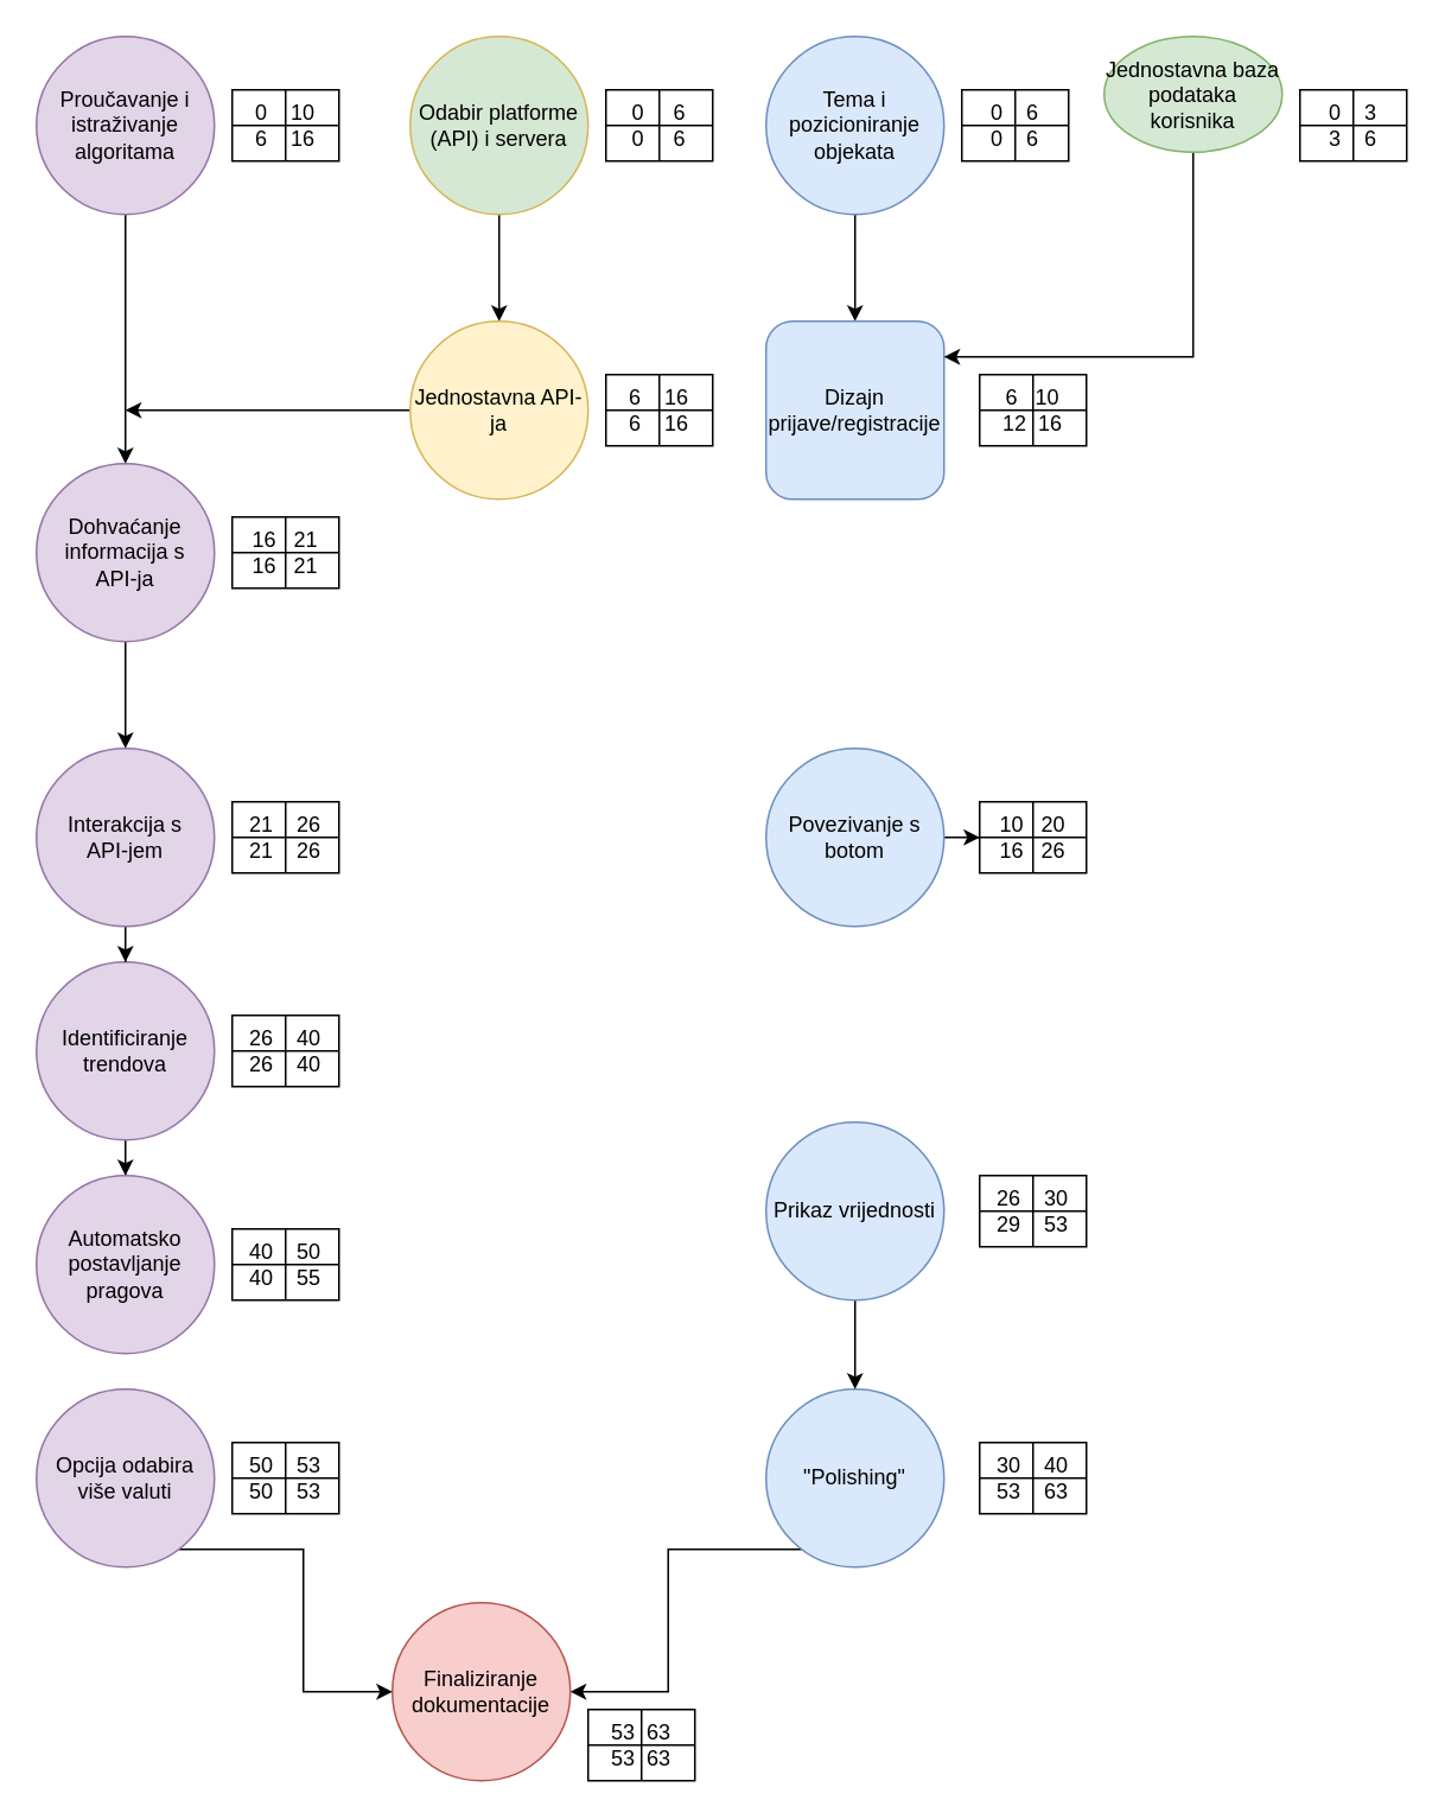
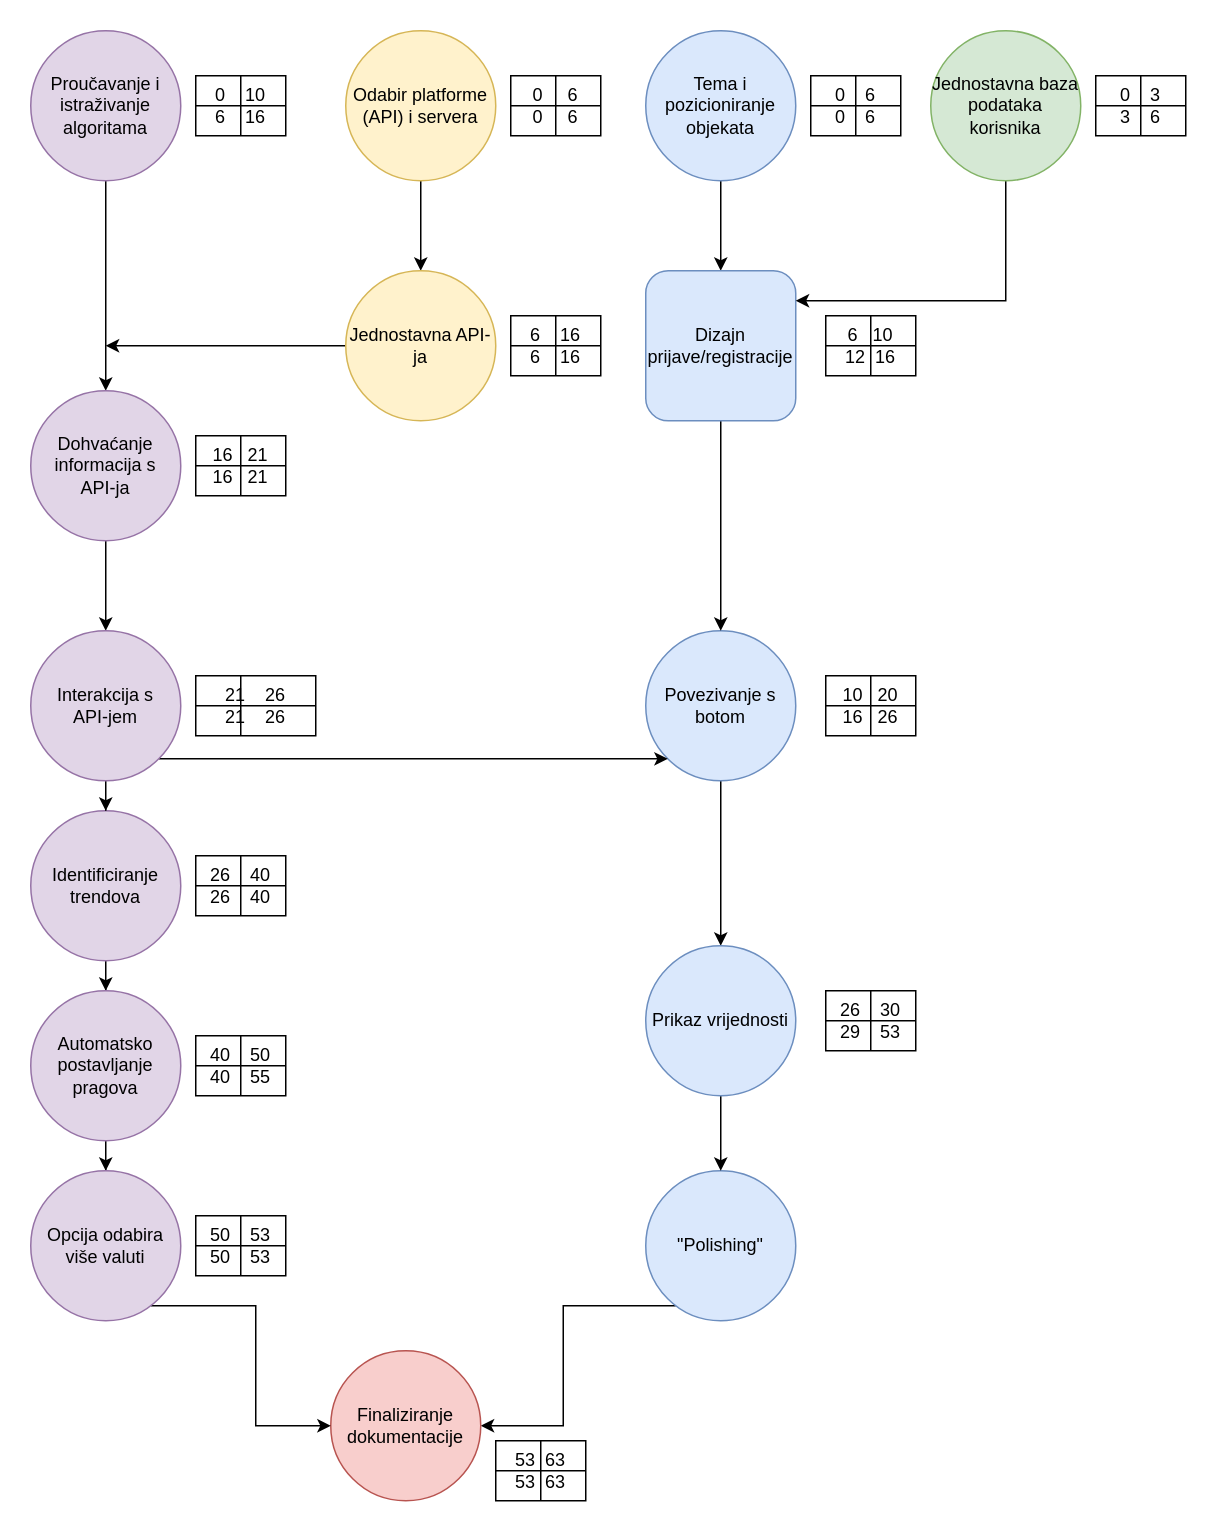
- <mxCell id="16" value="Jednostavna baza podataka korisnika" style="ellipse;whiteSpace=wrap;html=1;aspect=fixed;fillColor=#d5e8d4;strokeColor=#82b366;" parent="1" vertex="1"><mxGeometry x="620" y="20" width="100" height="65" as="geometry" /></mxCell>
+ <mxCell id="16" value="Jednostavna baza podataka korisnika" style="ellipse;whiteSpace=wrap;html=1;aspect=fixed;fillColor=#d5e8d4;strokeColor=#82b366;" parent="1" vertex="1"><mxGeometry x="620" y="20" width="100" height="100" as="geometry" /></mxCell>
- <mxCell id="14" value="Odabir platforme (API) i servera" style="ellipse;whiteSpace=wrap;html=1;aspect=fixed;fillColor=#d5e8d4;strokeColor=#d6b656;" parent="1" vertex="1"><mxGeometry x="230" y="20" width="100" height="100" as="geometry" /></mxCell>
+ <mxCell id="14" value="Odabir platforme (API) i servera" style="ellipse;whiteSpace=wrap;html=1;aspect=fixed;fillColor=#fff2cc;strokeColor=#d6b656;" parent="1" vertex="1"><mxGeometry x="230" y="20" width="100" height="100" as="geometry" /></mxCell>
+ <mxCell id="8" style="edgeStyle=orthogonalEdgeStyle;rounded=0;orthogonalLoop=1;jettySize=auto;html=1;" parent="1" source="9" target="7" edge="1"><mxGeometry relative="1" as="geometry" /></mxCell>
- <mxCell id="39" value="&lt;div&gt;21 &amp;nbsp;&amp;nbsp; 26&lt;/div&gt;&lt;div&gt;21 &amp;nbsp;&amp;nbsp; 26&lt;br&gt;&lt;/div&gt;" style="shape=internalStorage;whiteSpace=wrap;html=1;backgroundOutline=1;dx=30;dy=20;" vertex="1" parent="1"><mxGeometry x="130" y="450" width="60" height="40" as="geometry" /></mxCell>
+ <mxCell id="39" value="&lt;div&gt;21 &amp;nbsp;&amp;nbsp; 26&lt;/div&gt;&lt;div&gt;21 &amp;nbsp;&amp;nbsp; 26&lt;br&gt;&lt;/div&gt;" style="shape=internalStorage;whiteSpace=wrap;html=1;backgroundOutline=1;dx=30;dy=20;" vertex="1" parent="1"><mxGeometry x="130" y="450" width="80" height="40" as="geometry" /></mxCell>
- <mxCell id="6" style="edgeStyle=orthogonalEdgeStyle;rounded=0;orthogonalLoop=1;jettySize=auto;html=1;" parent="1" source="7" target="40" edge="1"><mxGeometry relative="1" as="geometry" /></mxCell>
+ <mxCell id="6" style="edgeStyle=orthogonalEdgeStyle;rounded=0;orthogonalLoop=1;jettySize=auto;html=1;" parent="1" source="7" target="29" edge="1"><mxGeometry relative="1" as="geometry" /></mxCell>
+ <mxCell id="26" style="edgeStyle=orthogonalEdgeStyle;rounded=0;orthogonalLoop=1;jettySize=auto;html=1;exitX=1;exitY=1;exitDx=0;exitDy=0;" edge="1" parent="1" source="27" target="7"><mxGeometry relative="1" as="geometry"><Array as="points"><mxPoint x="360" y="505" /><mxPoint x="360" y="505" /></Array></mxGeometry></mxCell>
+ <mxCell id="21" style="edgeStyle=orthogonalEdgeStyle;rounded=0;orthogonalLoop=1;jettySize=auto;html=1;" parent="1" source="22" target="24" edge="1"><mxGeometry relative="1" as="geometry" /></mxCell>
- <mxCell id="45" value="&lt;div&gt;30&amp;nbsp;&amp;nbsp;&amp;nbsp; 40&lt;/div&gt;&lt;div&gt;53&amp;nbsp;&amp;nbsp;&amp;nbsp; 63&lt;br&gt;&lt;/div&gt;" style="shape=internalStorage;whiteSpace=wrap;html=1;backgroundOutline=1;dx=30;dy=20;" vertex="1" parent="1"><mxGeometry x="550" y="810" width="60" height="40" as="geometry" /></mxCell>
